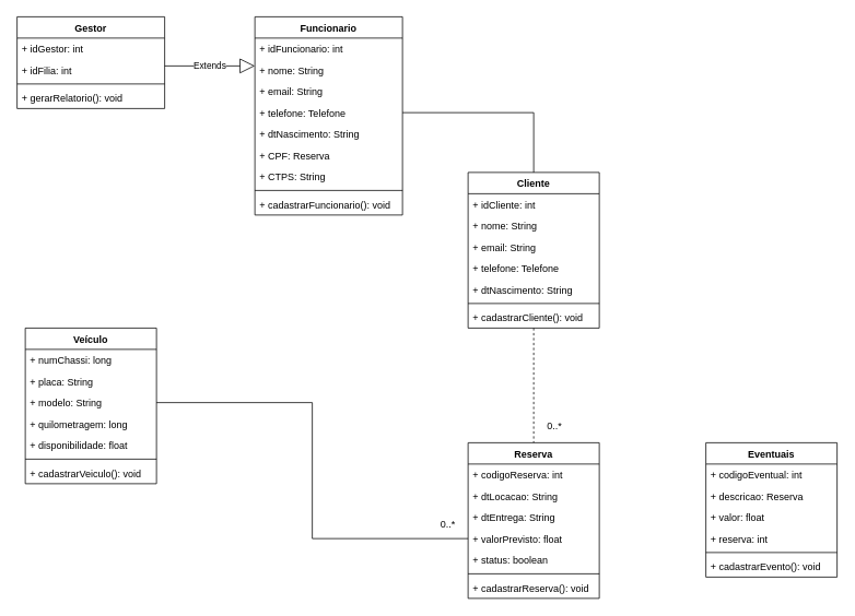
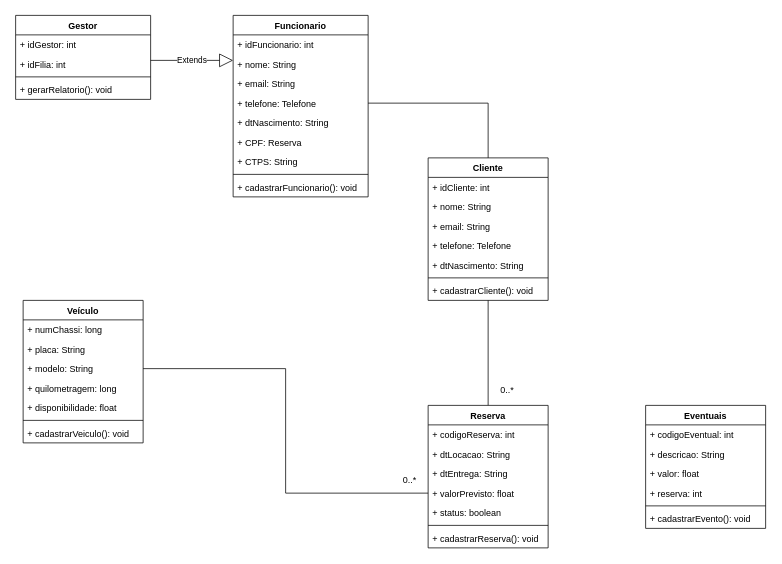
- <mxCell id="17" style="edgeStyle=none;rounded=0;orthogonalLoop=1;jettySize=auto;html=1;entryX=0.5;entryY=0;entryDx=0;entryDy=0;endArrow=none;endFill=0;strokeWidth=1;dashed=1;" parent="1" source="18" target="27" edge="1"><mxGeometry relative="1" as="geometry" /></mxCell>
+ <mxCell id="17" style="edgeStyle=none;rounded=0;orthogonalLoop=1;jettySize=auto;html=1;entryX=0.5;entryY=0;entryDx=0;entryDy=0;endArrow=none;endFill=0;strokeWidth=1;" parent="1" source="18" target="27" edge="1"><mxGeometry relative="1" as="geometry" /></mxCell>
- <mxCell id="37" value="+ descricao: Reserva" style="text;strokeColor=none;fillColor=none;align=left;verticalAlign=top;spacingLeft=4;spacingRight=4;overflow=hidden;rotatable=0;points=[[0,0.5],[1,0.5]];portConstraint=eastwest;" parent="35" vertex="1"><mxGeometry y="52" width="160" height="26" as="geometry" /></mxCell>
+ <mxCell id="37" value="+ descricao: String" style="text;strokeColor=none;fillColor=none;align=left;verticalAlign=top;spacingLeft=4;spacingRight=4;overflow=hidden;rotatable=0;points=[[0,0.5],[1,0.5]];portConstraint=eastwest;" parent="35" vertex="1"><mxGeometry y="52" width="160" height="26" as="geometry" /></mxCell>
